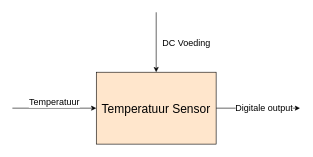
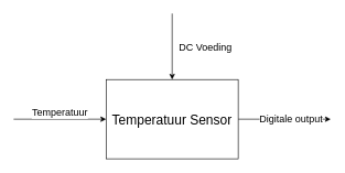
- <mxCell id="3" value="Temperatuur Sensor" style="rounded=0;whiteSpace=wrap;html=1;fontSize=20;fillColor=#ffe6cc;" vertex="1" parent="1"><mxGeometry x="160" y="120" width="200" height="120" as="geometry" /></mxCell>
+ <mxCell id="3" value="Temperatuur Sensor" style="rounded=0;whiteSpace=wrap;html=1;fontSize=20;" vertex="1" parent="1"><mxGeometry x="160" y="120" width="200" height="120" as="geometry" /></mxCell>
